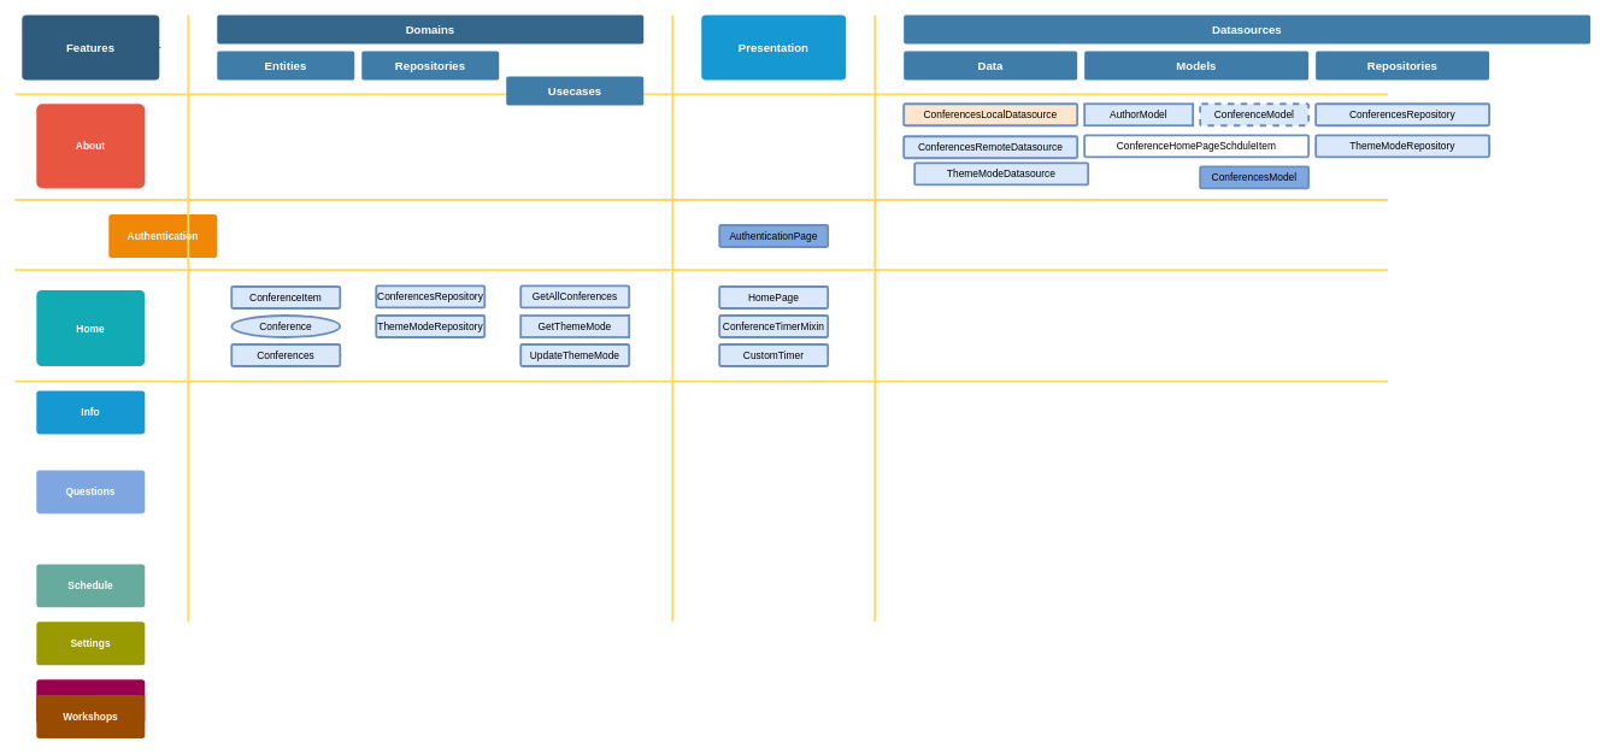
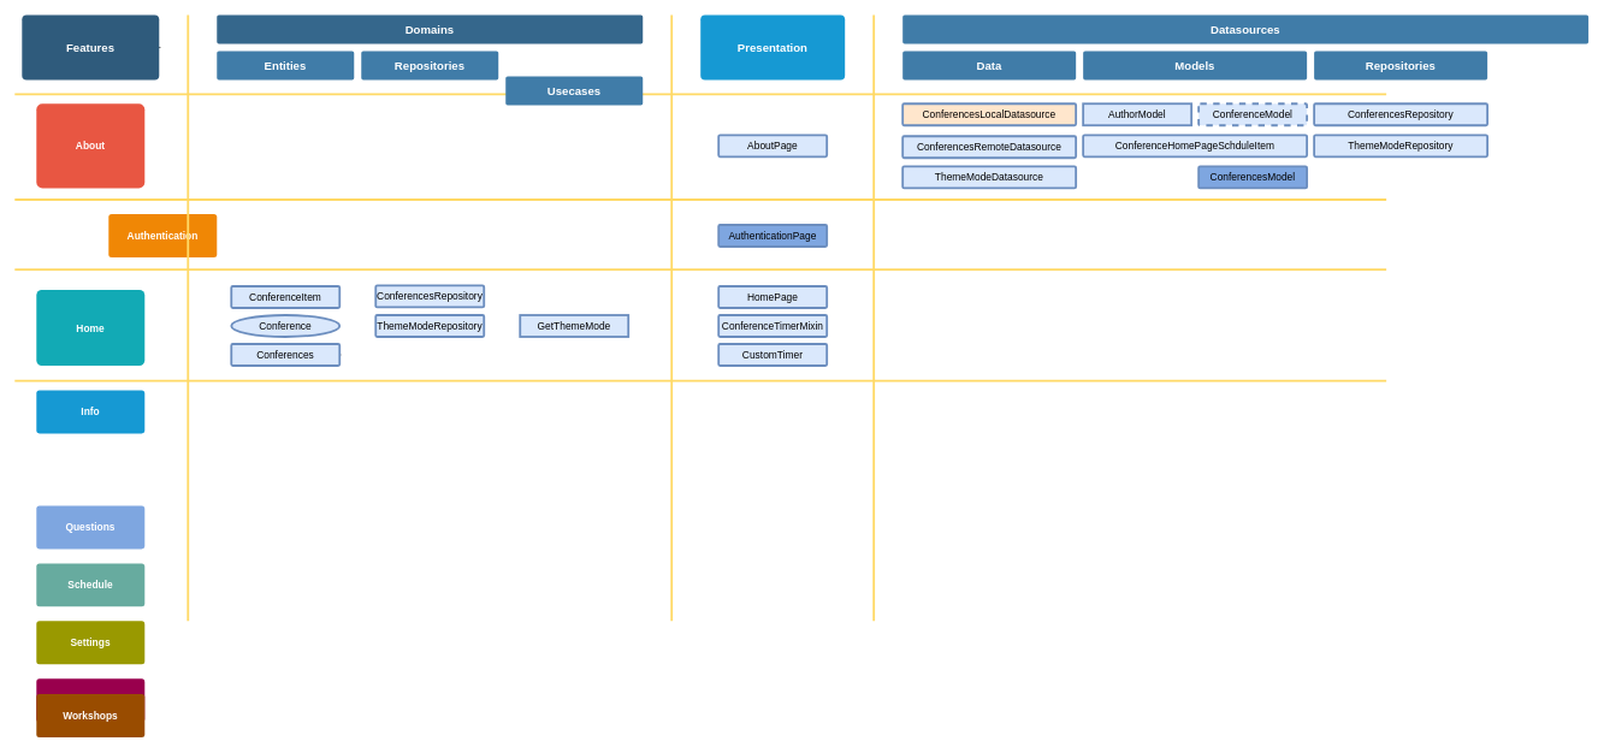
+ <mxCell id="7" value="AboutPage" style="rounded=1;whiteSpace=wrap;html=1;shadow=0;labelBackgroundColor=none;strokeColor=#6c8ebf;strokeWidth=3;fillColor=#dae8fc;fontFamily=Helvetica;fontSize=14;align=center;spacing=5;arcSize=7;perimeterSpacing=2;" parent="1" vertex="1"><mxGeometry x="995" y="186.5" width="150" height="30" as="geometry" /></mxCell>
- <mxCell id="46" value="ConferenceHomePageSchduleItem" style="rounded=1;whiteSpace=wrap;html=1;shadow=0;labelBackgroundColor=none;strokeColor=#6c8ebf;strokeWidth=3;fillColor=#ffffff;fontFamily=Helvetica;fontSize=14;align=center;spacing=5;arcSize=7;perimeterSpacing=2;" vertex="1" parent="1"><mxGeometry x="1500" y="186.5" width="310" height="30" as="geometry" /></mxCell>
+ <mxCell id="46" value="ConferenceHomePageSchduleItem" style="rounded=1;whiteSpace=wrap;html=1;shadow=0;labelBackgroundColor=none;strokeColor=#6c8ebf;strokeWidth=3;fillColor=#dae8fc;fontFamily=Helvetica;fontSize=14;align=center;spacing=5;arcSize=7;perimeterSpacing=2;" vertex="1" parent="1"><mxGeometry x="1500" y="186.5" width="310" height="30" as="geometry" /></mxCell>
- <mxCell id="44" value="ThemeModeDatasource" style="rounded=1;whiteSpace=wrap;html=1;shadow=0;labelBackgroundColor=none;strokeColor=#6c8ebf;strokeWidth=3;fillColor=#dae8fc;fontFamily=Helvetica;fontSize=14;align=center;spacing=5;arcSize=7;perimeterSpacing=2;" vertex="1" parent="1"><mxGeometry x="1265" y="225" width="240" height="30" as="geometry" /></mxCell>
+ <mxCell id="44" value="ThemeModeDatasource" style="rounded=1;whiteSpace=wrap;html=1;shadow=0;labelBackgroundColor=none;strokeColor=#6c8ebf;strokeWidth=3;fillColor=#dae8fc;fontFamily=Helvetica;fontSize=14;align=center;spacing=5;arcSize=7;perimeterSpacing=2;" vertex="1" parent="1"><mxGeometry x="1250" y="230" width="240" height="30" as="geometry" /></mxCell>
- <mxCell id="34" value="GetAllConferences" style="rounded=1;whiteSpace=wrap;html=1;shadow=0;labelBackgroundColor=none;strokeColor=#6c8ebf;strokeWidth=3;fillColor=#dae8fc;fontFamily=Helvetica;fontSize=14;align=center;spacing=5;fontStyle=0;arcSize=7;perimeterSpacing=2;" vertex="1" parent="1"><mxGeometry x="720" y="395" width="150" height="30" as="geometry" /></mxCell>
- <mxCell id="36" value="UpdateThemeMode" style="rounded=1;whiteSpace=wrap;html=1;shadow=0;labelBackgroundColor=none;strokeColor=#6c8ebf;strokeWidth=3;fillColor=#dae8fc;fontFamily=Helvetica;fontSize=14;align=center;spacing=5;fontStyle=0;arcSize=7;perimeterSpacing=2;" vertex="1" parent="1"><mxGeometry x="720" y="476" width="150" height="30" as="geometry" /></mxCell>
- <mxCell id="9" value="Questions" style="rounded=1;whiteSpace=wrap;html=1;shadow=0;labelBackgroundColor=none;strokeColor=none;strokeWidth=3;fillColor=#7EA6E0;fontFamily=Helvetica;fontSize=14;fontColor=#FFFFFF;align=center;spacing=5;fontStyle=1;arcSize=7;perimeterSpacing=2;" vertex="1" parent="1"><mxGeometry x="50" y="650" width="150" height="60" as="geometry" /></mxCell>
+ <mxCell id="9" value="Questions" style="rounded=1;whiteSpace=wrap;html=1;shadow=0;labelBackgroundColor=none;strokeColor=none;strokeWidth=3;fillColor=#7EA6E0;fontFamily=Helvetica;fontSize=14;fontColor=#FFFFFF;align=center;spacing=5;fontStyle=1;arcSize=7;perimeterSpacing=2;" vertex="1" parent="1"><mxGeometry x="50" y="700" width="150" height="60" as="geometry" /></mxCell>
